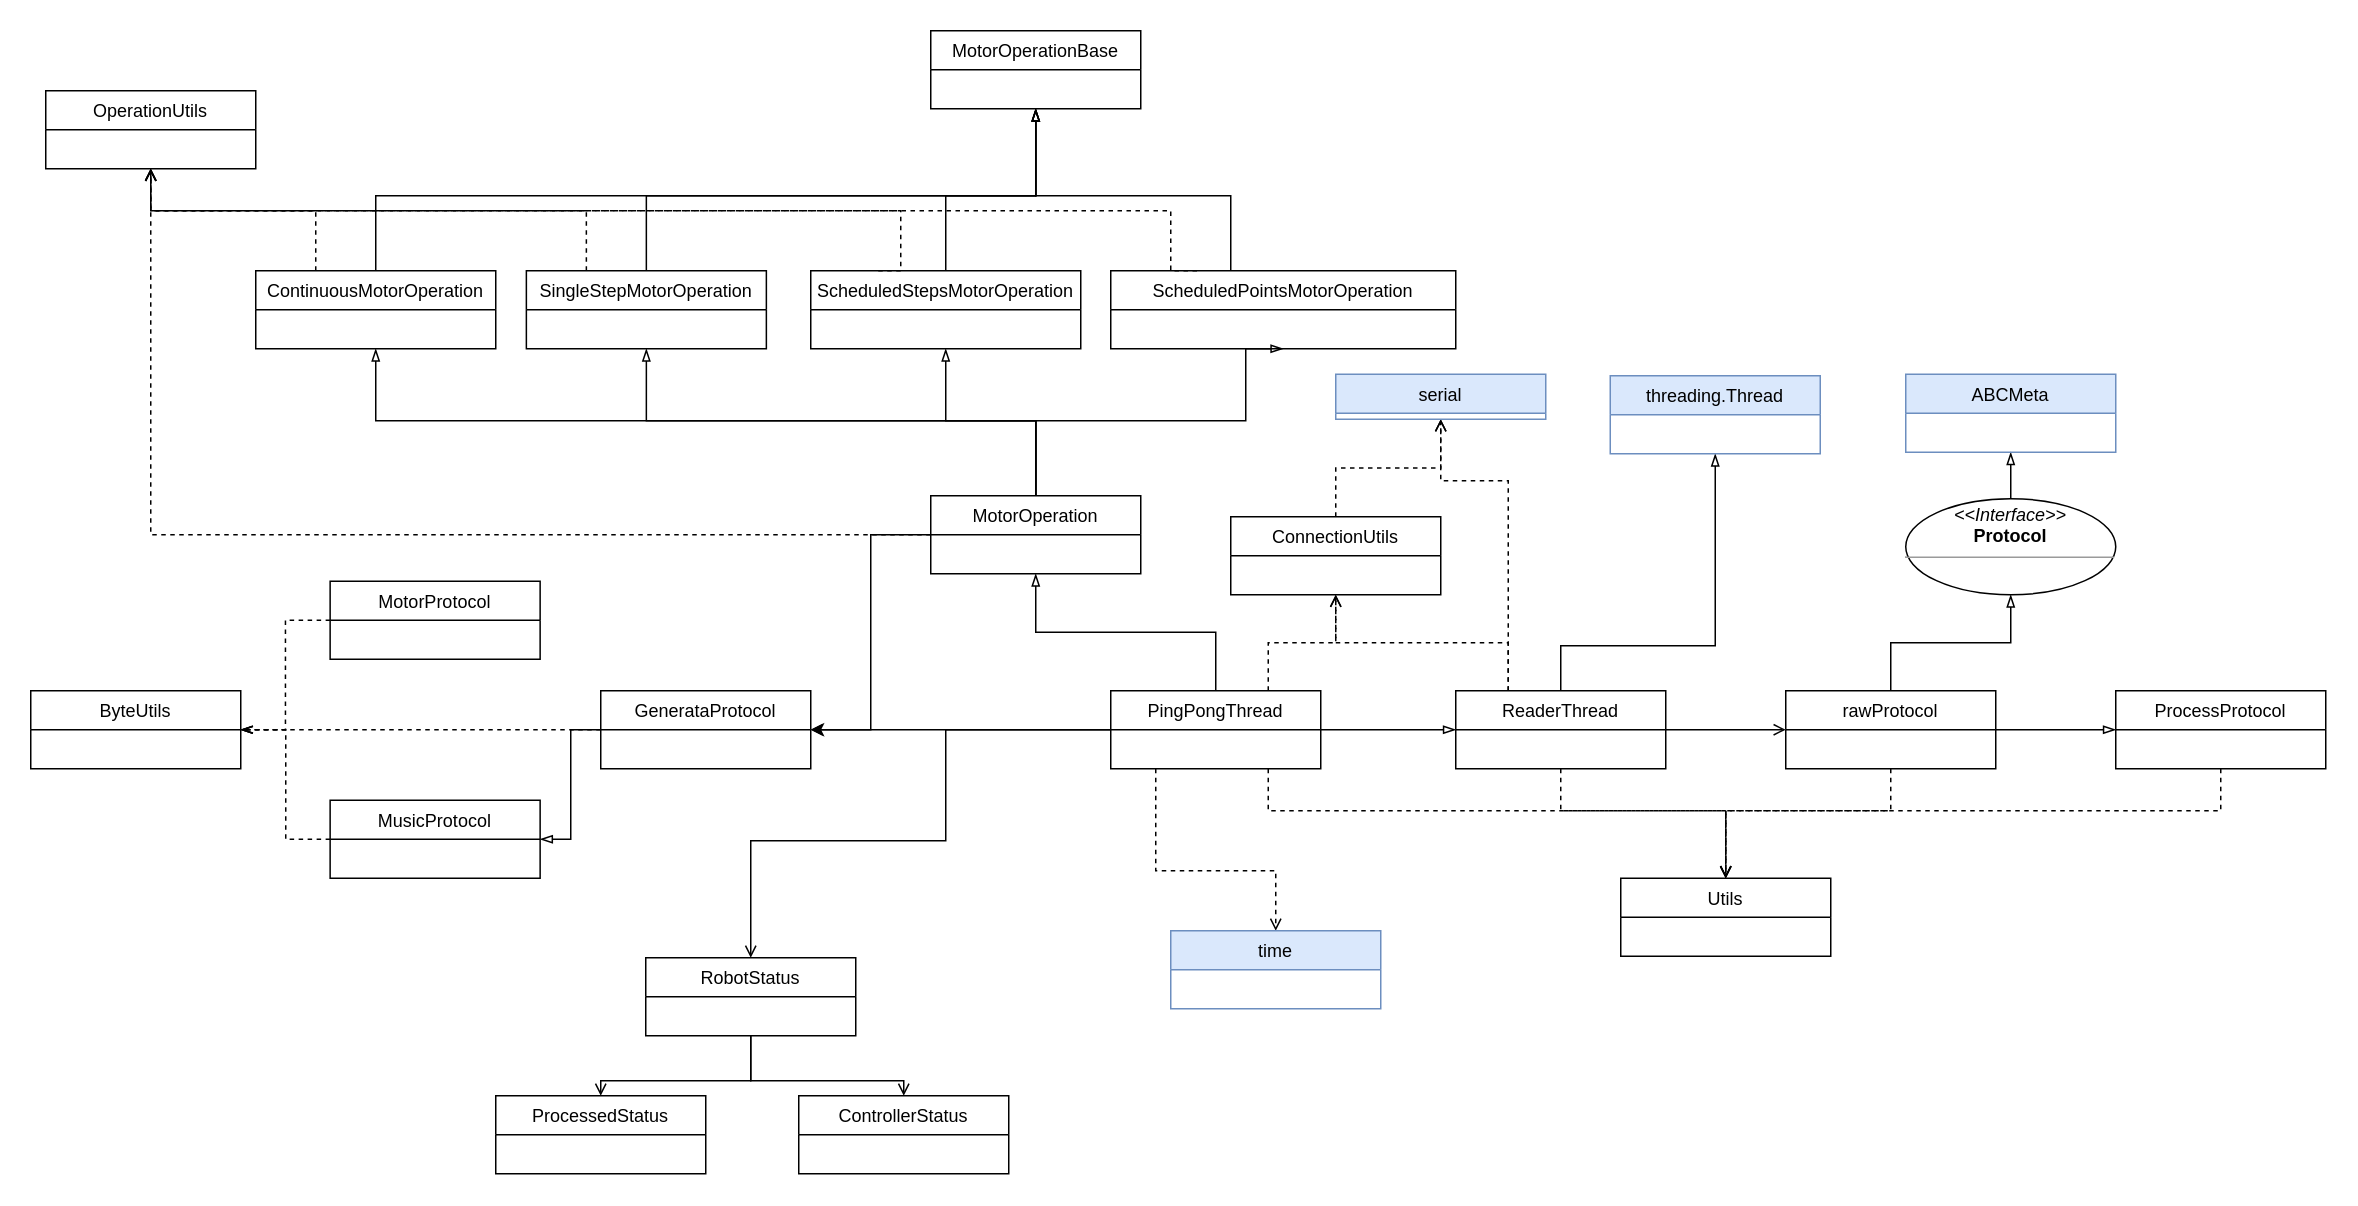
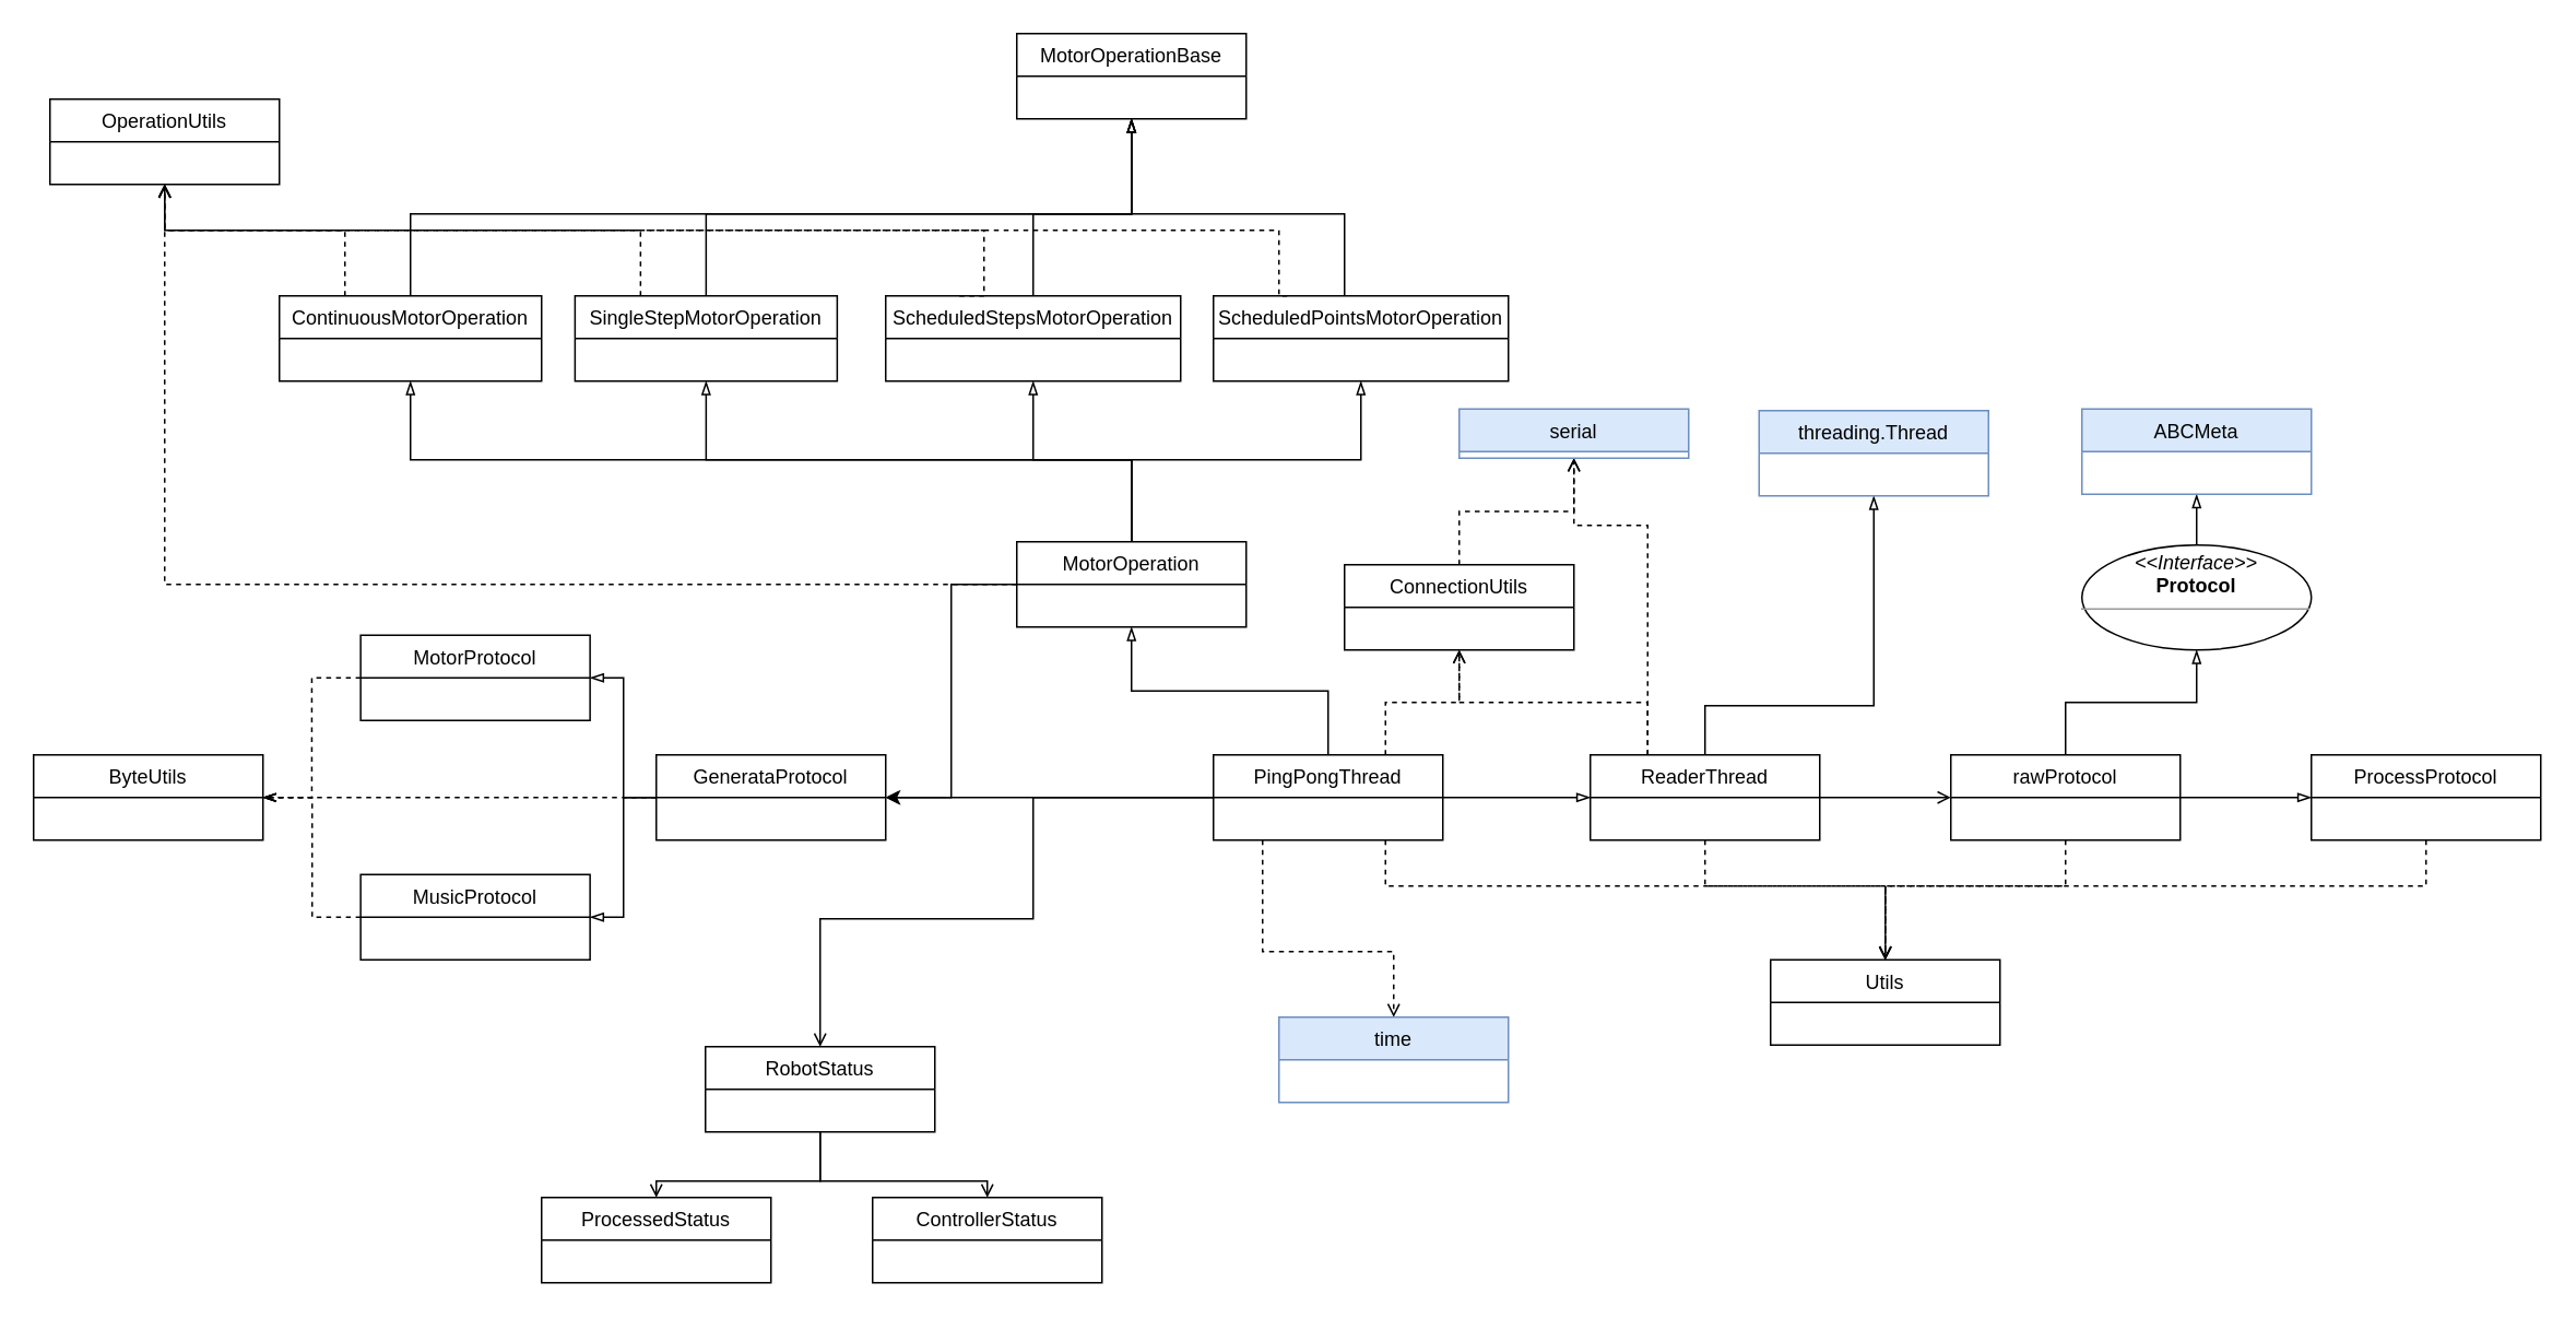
- <mxCell id="58" value="ScheduledPointsMotorOperation" style="swimlane;fontStyle=0;childLayout=stackLayout;horizontal=1;startSize=26;fillColor=none;horizontalStack=0;resizeParent=1;resizeParentMax=0;resizeLast=0;collapsible=1;marginBottom=0;" vertex="1" parent="1"><mxGeometry x="740" y="180" width="230" height="52" as="geometry" /></mxCell>
+ <mxCell id="58" value="ScheduledPointsMotorOperation" style="swimlane;fontStyle=0;childLayout=stackLayout;horizontal=1;startSize=26;fillColor=none;horizontalStack=0;resizeParent=1;resizeParentMax=0;resizeLast=0;collapsible=1;marginBottom=0;" vertex="1" parent="1"><mxGeometry x="740" y="180" width="180" height="52" as="geometry" /></mxCell>
+ <mxCell id="23" style="edgeStyle=orthogonalEdgeStyle;rounded=0;orthogonalLoop=1;jettySize=auto;html=1;entryX=1;entryY=0.5;entryDx=0;entryDy=0;endArrow=blockThin;endFill=0;" edge="1" parent="1" source="26" target="48"><mxGeometry relative="1" as="geometry"><Array as="points"><mxPoint x="380" y="486" /><mxPoint x="380" y="413" /></Array></mxGeometry></mxCell>
